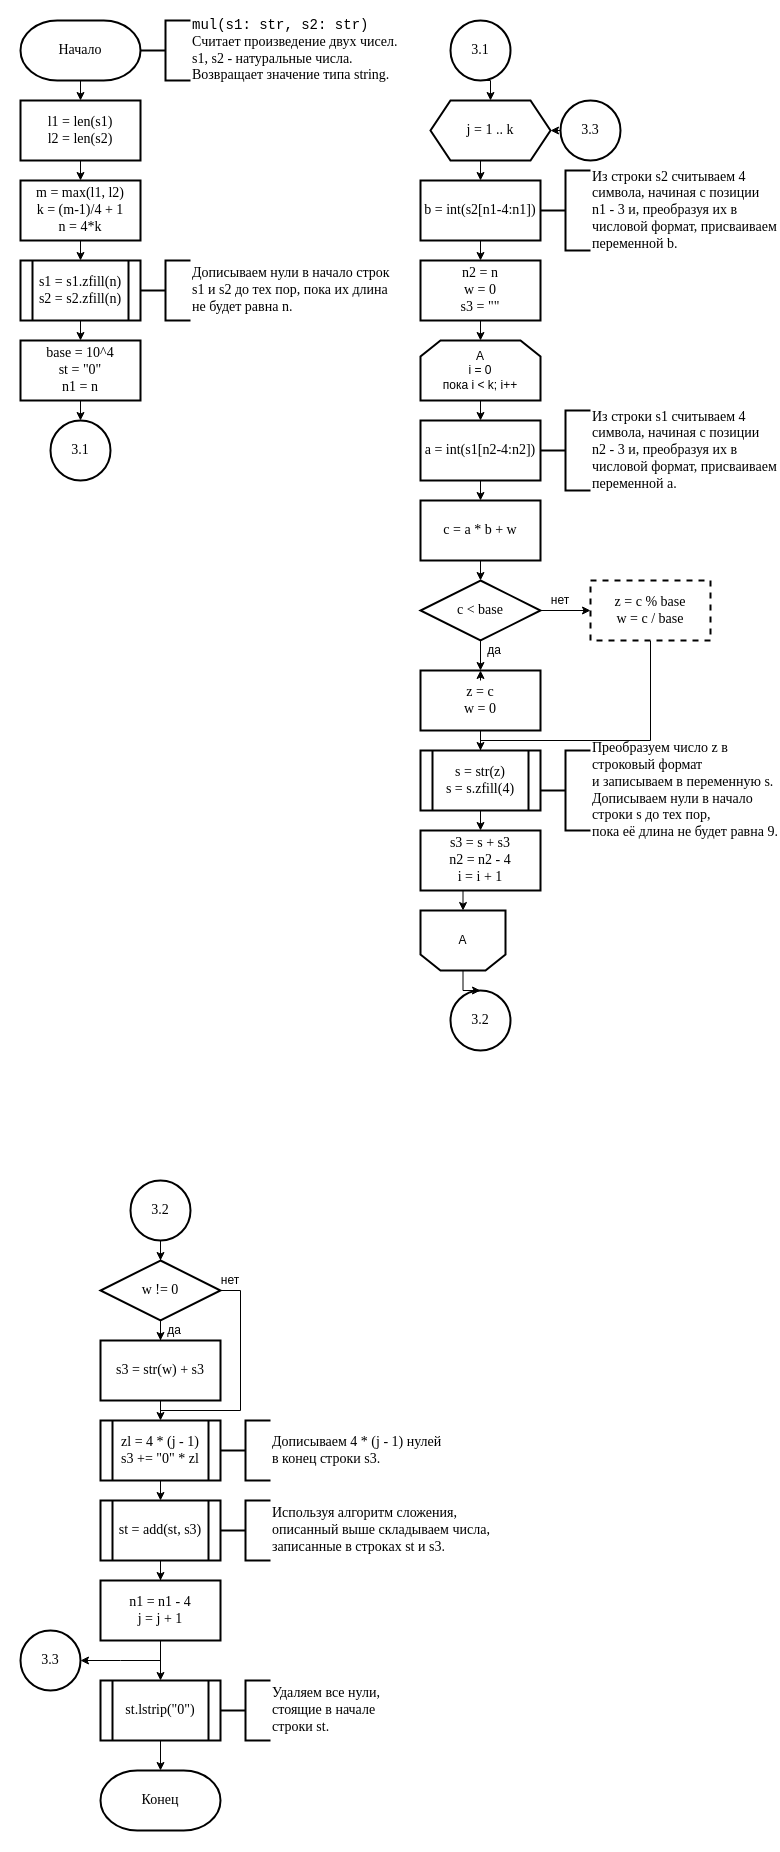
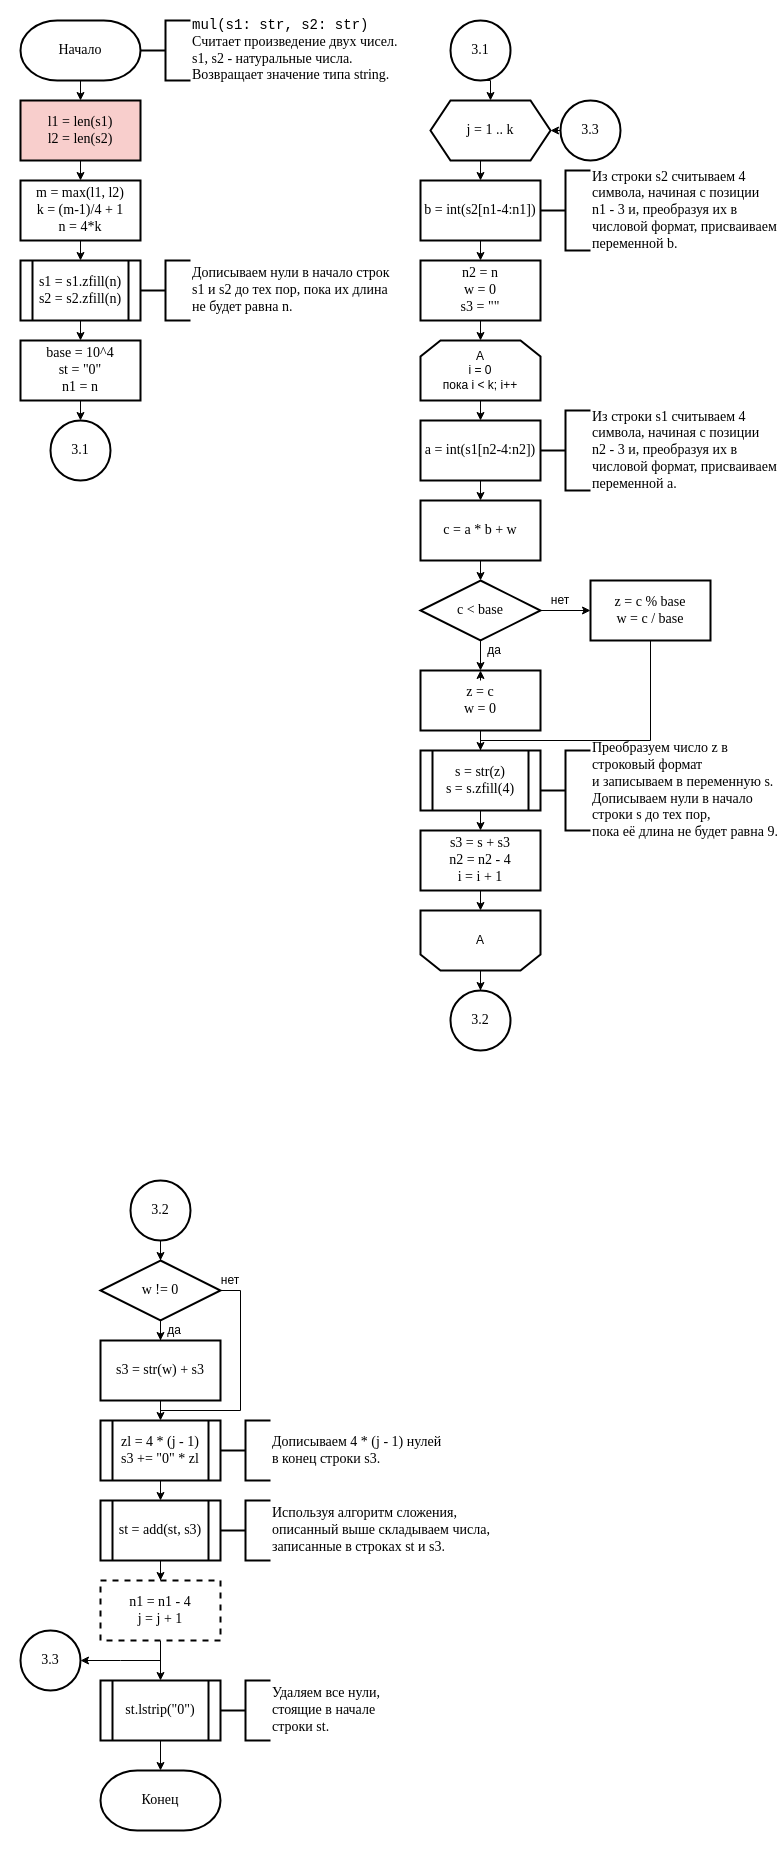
- <mxCell id="5" value="&lt;div&gt;l1 = len(s1)&lt;/div&gt;&lt;div&gt;l2 = len(s2)&lt;br&gt;&lt;/div&gt;" style="rounded=0;whiteSpace=wrap;html=1;absoluteArcSize=1;arcSize=14;strokeWidth=2;fontFamily=Times New Roman;fontSize=14;" parent="1" vertex="1"><mxGeometry x="20" y="100" width="120" height="60" as="geometry" /></mxCell>
+ <mxCell id="5" value="&lt;div&gt;l1 = len(s1)&lt;/div&gt;&lt;div&gt;l2 = len(s2)&lt;br&gt;&lt;/div&gt;" style="rounded=0;whiteSpace=wrap;html=1;absoluteArcSize=1;arcSize=14;strokeWidth=2;fontFamily=Times New Roman;fontSize=14;fillColor=#f8cecc;" parent="1" vertex="1"><mxGeometry x="20" y="100" width="120" height="60" as="geometry" /></mxCell>
- <mxCell id="36" value="&lt;div&gt;z = c % base&lt;/div&gt;&lt;div&gt;w = c / base&lt;br&gt;&lt;/div&gt;" style="rounded=0;whiteSpace=wrap;html=1;absoluteArcSize=1;arcSize=14;strokeWidth=2;fontFamily=Times New Roman;fontSize=14;dashed=1;" parent="1" vertex="1"><mxGeometry x="590" y="580" width="120" height="60" as="geometry" /></mxCell>
+ <mxCell id="36" value="&lt;div&gt;z = c % base&lt;/div&gt;&lt;div&gt;w = c / base&lt;br&gt;&lt;/div&gt;" style="rounded=0;whiteSpace=wrap;html=1;absoluteArcSize=1;arcSize=14;strokeWidth=2;fontFamily=Times New Roman;fontSize=14;" parent="1" vertex="1"><mxGeometry x="590" y="580" width="120" height="60" as="geometry" /></mxCell>
- <mxCell id="74" value="А" style="shape=loopLimit;whiteSpace=wrap;html=1;strokeWidth=2;direction=west;" vertex="1" parent="1"><mxGeometry x="420" y="910" width="85" height="60" as="geometry" /></mxCell>
+ <mxCell id="74" value="А" style="shape=loopLimit;whiteSpace=wrap;html=1;strokeWidth=2;direction=west;" vertex="1" parent="1"><mxGeometry x="420" y="910" width="120" height="60" as="geometry" /></mxCell>
- <mxCell id="65" value="&lt;div&gt;n1 = n1 - 4&lt;br&gt;&lt;/div&gt;&lt;div&gt;j = j + 1&lt;br&gt;&lt;/div&gt;" style="rounded=0;whiteSpace=wrap;html=1;absoluteArcSize=1;arcSize=14;strokeWidth=2;fontFamily=Times New Roman;fontSize=14;" parent="1" vertex="1"><mxGeometry x="100" y="1580" width="120" height="60" as="geometry" /></mxCell>
+ <mxCell id="65" value="&lt;div&gt;n1 = n1 - 4&lt;br&gt;&lt;/div&gt;&lt;div&gt;j = j + 1&lt;br&gt;&lt;/div&gt;" style="rounded=0;whiteSpace=wrap;html=1;absoluteArcSize=1;arcSize=14;strokeWidth=2;fontFamily=Times New Roman;fontSize=14;dashed=1;" parent="1" vertex="1"><mxGeometry x="100" y="1580" width="120" height="60" as="geometry" /></mxCell>
